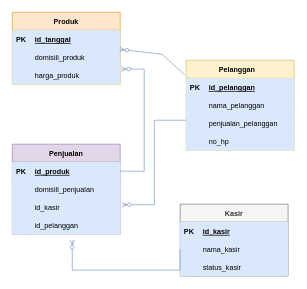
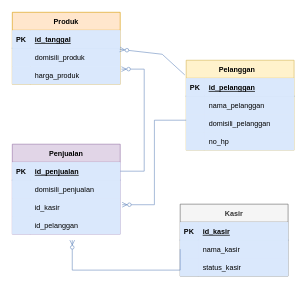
- <mxCell id="44" value="penjualan_pelanggan" style="shape=partialRectangle;connectable=0;fillColor=#dae8fc;top=0;left=0;bottom=0;right=0;align=left;spacingLeft=6;overflow=hidden;strokeColor=#6c8ebf;" vertex="1" parent="42"><mxGeometry x="30" width="150" height="30" as="geometry"><mxRectangle width="150" height="30" as="alternateBounds" /></mxGeometry></mxCell>
+ <mxCell id="44" value="domisili_pelanggan" style="shape=partialRectangle;connectable=0;fillColor=#dae8fc;top=0;left=0;bottom=0;right=0;align=left;spacingLeft=6;overflow=hidden;strokeColor=#6c8ebf;" vertex="1" parent="42"><mxGeometry x="30" width="150" height="30" as="geometry"><mxRectangle width="150" height="30" as="alternateBounds" /></mxGeometry></mxCell>
- <mxCell id="25" value="id_produk" style="shape=partialRectangle;connectable=0;fillColor=#dae8fc;top=0;left=0;bottom=0;right=0;align=left;spacingLeft=6;fontStyle=5;overflow=hidden;strokeColor=#6c8ebf;" vertex="1" parent="23"><mxGeometry x="30" width="150" height="30" as="geometry"><mxRectangle width="150" height="30" as="alternateBounds" /></mxGeometry></mxCell>
+ <mxCell id="25" value="id_penjualan" style="shape=partialRectangle;connectable=0;fillColor=#dae8fc;top=0;left=0;bottom=0;right=0;align=left;spacingLeft=6;fontStyle=5;overflow=hidden;strokeColor=#6c8ebf;" vertex="1" parent="23"><mxGeometry x="30" width="150" height="30" as="geometry"><mxRectangle width="150" height="30" as="alternateBounds" /></mxGeometry></mxCell>
